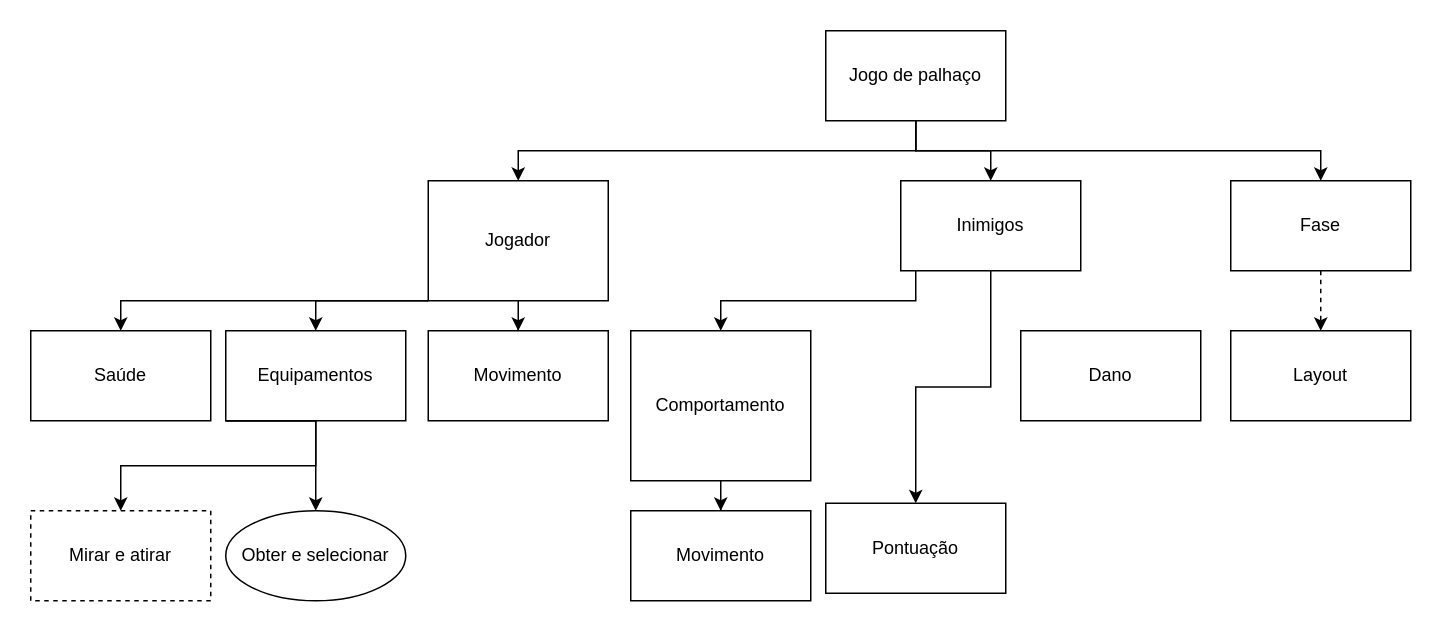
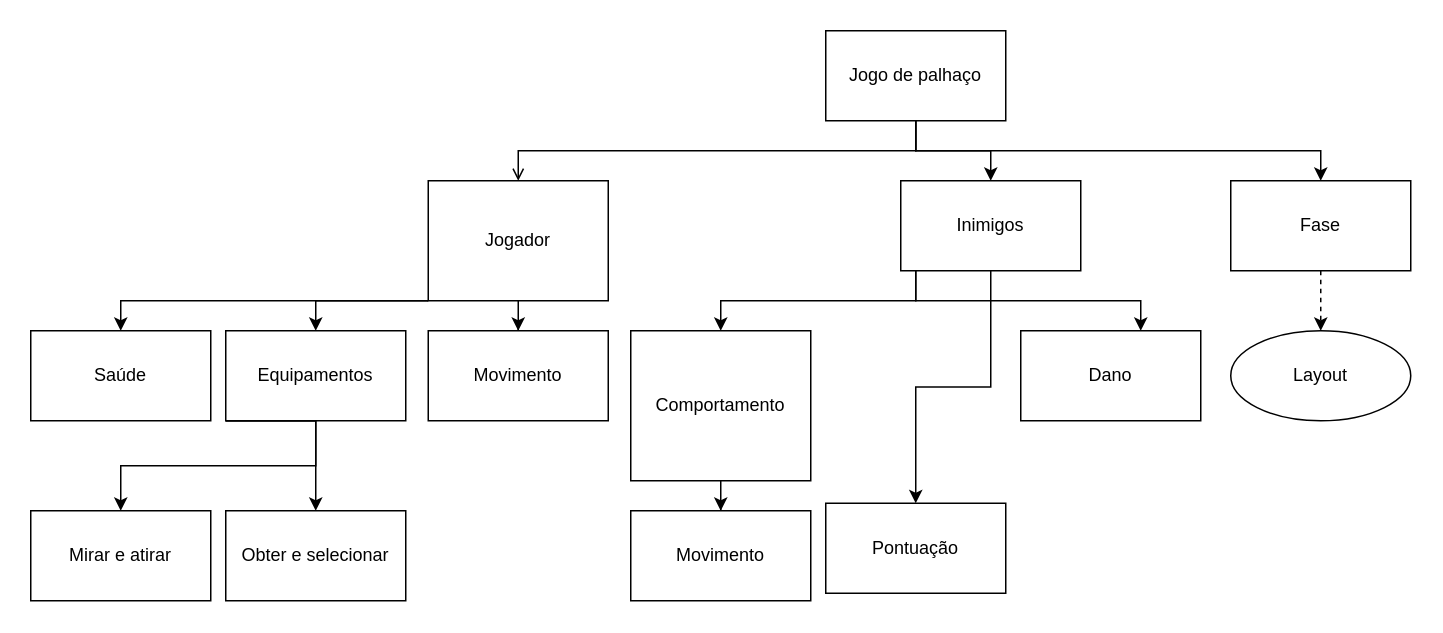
- <mxCell id="2" style="edgeStyle=orthogonalEdgeStyle;rounded=0;orthogonalLoop=1;jettySize=auto;html=1;" edge="1" parent="1" source="5" target="9"><mxGeometry relative="1" as="geometry"><Array as="points"><mxPoint x="610" y="100" /><mxPoint x="345" y="100" /></Array></mxGeometry></mxCell>
+ <mxCell id="2" style="edgeStyle=orthogonalEdgeStyle;rounded=0;orthogonalLoop=1;jettySize=auto;html=1;endArrow=open;" edge="1" parent="1" source="5" target="9"><mxGeometry relative="1" as="geometry"><Array as="points"><mxPoint x="610" y="100" /><mxPoint x="345" y="100" /></Array></mxGeometry></mxCell>
+ <mxCell id="18" style="edgeStyle=orthogonalEdgeStyle;rounded=0;orthogonalLoop=1;jettySize=auto;html=1;" edge="1" parent="1" source="19" target="28"><mxGeometry relative="1" as="geometry"><Array as="points"><mxPoint x="610" y="200" /><mxPoint x="760" y="200" /></Array></mxGeometry></mxCell>
- <mxCell id="25" value="Layout" style="rounded=0;whiteSpace=wrap;html=1;" vertex="1" parent="1"><mxGeometry x="820" y="220" width="120" height="60" as="geometry" /></mxCell>
+ <mxCell id="25" value="Layout" style="ellipse;whiteSpace=wrap;html=1;" vertex="1" parent="1"><mxGeometry x="820" y="220" width="120" height="60" as="geometry" /></mxCell>
- <mxCell id="14" value="Mirar e atirar" style="rounded=0;whiteSpace=wrap;html=1;dashed=1;" vertex="1" parent="1"><mxGeometry x="20" y="340" width="120" height="60" as="geometry" /></mxCell>
+ <mxCell id="14" value="Mirar e atirar" style="rounded=0;whiteSpace=wrap;html=1;" vertex="1" parent="1"><mxGeometry x="20" y="340" width="120" height="60" as="geometry" /></mxCell>
- <mxCell id="15" value="Obter e selecionar" style="ellipse;whiteSpace=wrap;html=1;" vertex="1" parent="1"><mxGeometry x="150" y="340" width="120" height="60" as="geometry" /></mxCell>
+ <mxCell id="15" value="Obter e selecionar" style="rounded=0;whiteSpace=wrap;html=1;" vertex="1" parent="1"><mxGeometry x="150" y="340" width="120" height="60" as="geometry" /></mxCell>
